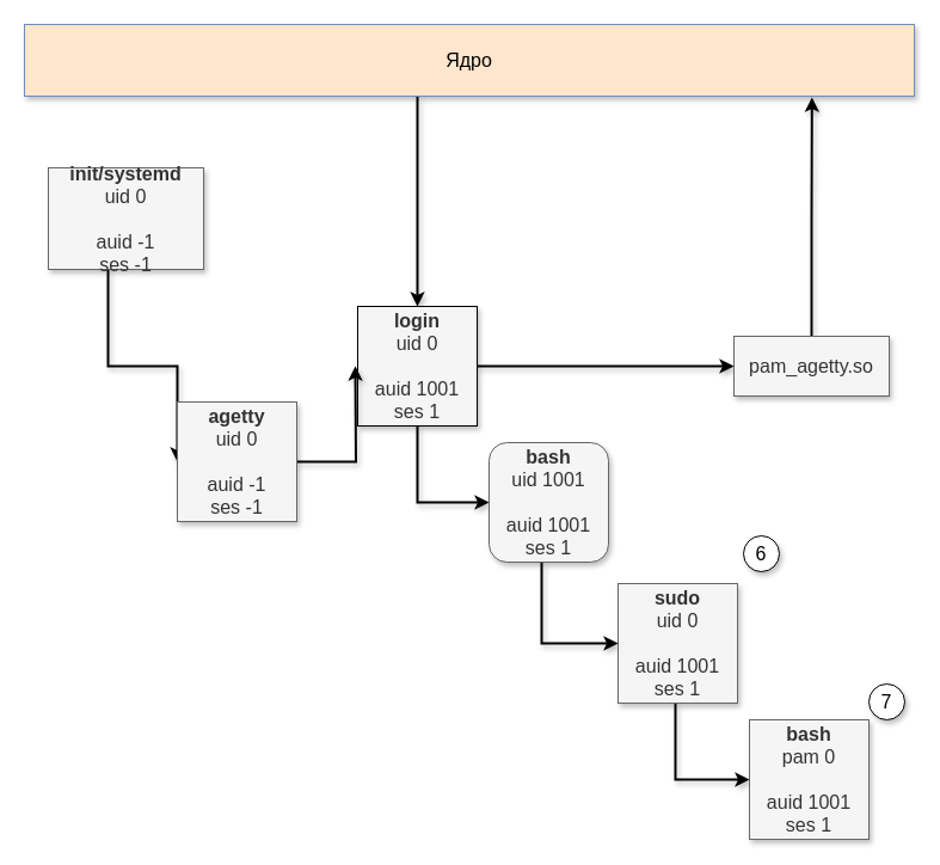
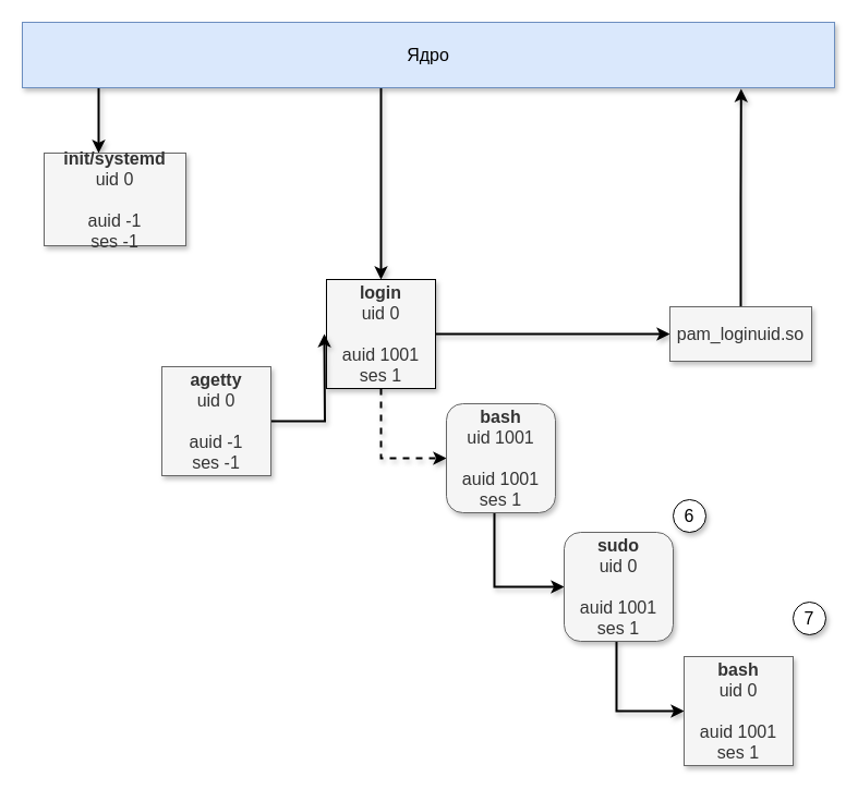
- <mxCell id="4" value="&lt;font style=&quot;font-size: 16px&quot;&gt;Ядро&lt;/font&gt;" style="rounded=0;whiteSpace=wrap;html=1;fillColor=#ffe6cc;strokeColor=#6c8ebf;shadow=1;" parent="1" vertex="1"><mxGeometry x="20" y="20" width="745" height="60" as="geometry" /></mxCell>
+ <mxCell id="4" value="&lt;font style=&quot;font-size: 16px&quot;&gt;Ядро&lt;/font&gt;" style="rounded=0;whiteSpace=wrap;html=1;fillColor=#dae8fc;strokeColor=#6c8ebf;shadow=1;" parent="1" vertex="1"><mxGeometry x="20" y="20" width="745" height="60" as="geometry" /></mxCell>
+ <mxCell id="2" style="edgeStyle=orthogonalEdgeStyle;rounded=0;orthogonalLoop=1;jettySize=auto;html=1;shadow=1;strokeWidth=2;" parent="1" source="4" target="6" edge="1"><mxGeometry relative="1" as="geometry"><Array as="points"><mxPoint x="90" y="100" /><mxPoint x="90" y="100" /></Array></mxGeometry></mxCell>
- <mxCell id="5" style="edgeStyle=orthogonalEdgeStyle;rounded=0;orthogonalLoop=1;jettySize=auto;html=1;entryX=0;entryY=0.5;entryDx=0;entryDy=0;strokeWidth=2;shadow=1;" parent="1" source="6" target="18" edge="1"><mxGeometry relative="1" as="geometry"><Array as="points"><mxPoint x="90" y="306" /></Array></mxGeometry></mxCell>
- <mxCell id="11" value="&lt;font style=&quot;font-size: 16px&quot;&gt;pam_agetty.so&lt;/font&gt;" style="rounded=0;whiteSpace=wrap;html=1;shadow=1;fillColor=#f5f5f5;strokeColor=#666666;fontColor=#333333;" parent="1" vertex="1"><mxGeometry x="614" y="281" width="130" height="50" as="geometry" /></mxCell>
+ <mxCell id="11" value="&lt;font style=&quot;font-size: 16px&quot;&gt;pam_loginuid.so&lt;/font&gt;" style="rounded=0;whiteSpace=wrap;html=1;shadow=1;fillColor=#f5f5f5;strokeColor=#666666;fontColor=#333333;" parent="1" vertex="1"><mxGeometry x="614" y="281" width="130" height="50" as="geometry" /></mxCell>
- <mxCell id="8" style="edgeStyle=orthogonalEdgeStyle;rounded=0;orthogonalLoop=1;jettySize=auto;html=1;entryX=0;entryY=0.5;entryDx=0;entryDy=0;strokeWidth=2;shadow=1;" parent="1" source="9" target="13" edge="1"><mxGeometry relative="1" as="geometry"><Array as="points"><mxPoint x="349" y="420" /></Array></mxGeometry></mxCell>
+ <mxCell id="8" style="edgeStyle=orthogonalEdgeStyle;rounded=0;orthogonalLoop=1;jettySize=auto;html=1;entryX=0;entryY=0.5;entryDx=0;entryDy=0;strokeWidth=2;shadow=1;dashed=1;" parent="1" source="9" target="13" edge="1"><mxGeometry relative="1" as="geometry"><Array as="points"><mxPoint x="349" y="420" /></Array></mxGeometry></mxCell>
- <mxCell id="19" value="&lt;font style=&quot;font-size: 16px&quot;&gt;6&lt;/font&gt;" style="ellipse;whiteSpace=wrap;html=1;aspect=fixed;shadow=1;" parent="1" vertex="1"><mxGeometry x="622" y="448" width="30" height="30" as="geometry" /></mxCell>
+ <mxCell id="19" value="&lt;font style=&quot;font-size: 16px&quot;&gt;6&lt;/font&gt;" style="ellipse;whiteSpace=wrap;html=1;aspect=fixed;shadow=1;" parent="1" vertex="1"><mxGeometry x="617" y="458" width="30" height="30" as="geometry" /></mxCell>
- <mxCell id="15" value="&lt;font style=&quot;font-size: 16px&quot;&gt;&lt;b&gt;sudo&lt;br&gt;&lt;/b&gt;uid 0&lt;br&gt;&lt;br&gt;auid 1001&lt;br&gt;ses 1&lt;br&gt;&lt;/font&gt;" style="whiteSpace=wrap;html=1;aspect=fixed;shadow=1;fillColor=#f5f5f5;strokeColor=#666666;fontColor=#333333;" parent="1" vertex="1"><mxGeometry x="517" y="488" width="100" height="100" as="geometry" /></mxCell>
+ <mxCell id="15" value="&lt;font style=&quot;font-size: 16px&quot;&gt;&lt;b&gt;sudo&lt;br&gt;&lt;/b&gt;uid 0&lt;br&gt;&lt;br&gt;auid 1001&lt;br&gt;ses 1&lt;br&gt;&lt;/font&gt;" style="whiteSpace=wrap;html=1;aspect=fixed;shadow=1;fillColor=#f5f5f5;strokeColor=#666666;fontColor=#333333;rounded=1;" parent="1" vertex="1"><mxGeometry x="517" y="488" width="100" height="100" as="geometry" /></mxCell>
- <mxCell id="20" value="&lt;font style=&quot;font-size: 16px&quot;&gt;7&lt;/font&gt;" style="ellipse;whiteSpace=wrap;html=1;aspect=fixed;shadow=1;" parent="1" vertex="1"><mxGeometry x="727" y="572" width="30" height="30" as="geometry" /></mxCell>
+ <mxCell id="20" value="&lt;font style=&quot;font-size: 16px&quot;&gt;7&lt;/font&gt;" style="ellipse;whiteSpace=wrap;html=1;aspect=fixed;shadow=1;" parent="1" vertex="1"><mxGeometry x="727" y="552" width="30" height="30" as="geometry" /></mxCell>
- <mxCell id="16" value="&lt;font style=&quot;font-size: 16px&quot;&gt;&lt;b&gt;bash&lt;br&gt;&lt;/b&gt;pam 0&lt;br&gt;&lt;br&gt;auid 1001&lt;br&gt;ses 1&lt;br&gt;&lt;/font&gt;" style="whiteSpace=wrap;html=1;aspect=fixed;shadow=1;fillColor=#f5f5f5;strokeColor=#666666;fontColor=#333333;" parent="1" vertex="1"><mxGeometry x="627" y="602" width="100" height="100" as="geometry" /></mxCell>
+ <mxCell id="16" value="&lt;font style=&quot;font-size: 16px&quot;&gt;&lt;b&gt;bash&lt;br&gt;&lt;/b&gt;uid 0&lt;br&gt;&lt;br&gt;auid 1001&lt;br&gt;ses 1&lt;br&gt;&lt;/font&gt;" style="whiteSpace=wrap;html=1;aspect=fixed;shadow=1;fillColor=#f5f5f5;strokeColor=#666666;fontColor=#333333;" parent="1" vertex="1"><mxGeometry x="627" y="602" width="100" height="100" as="geometry" /></mxCell>
